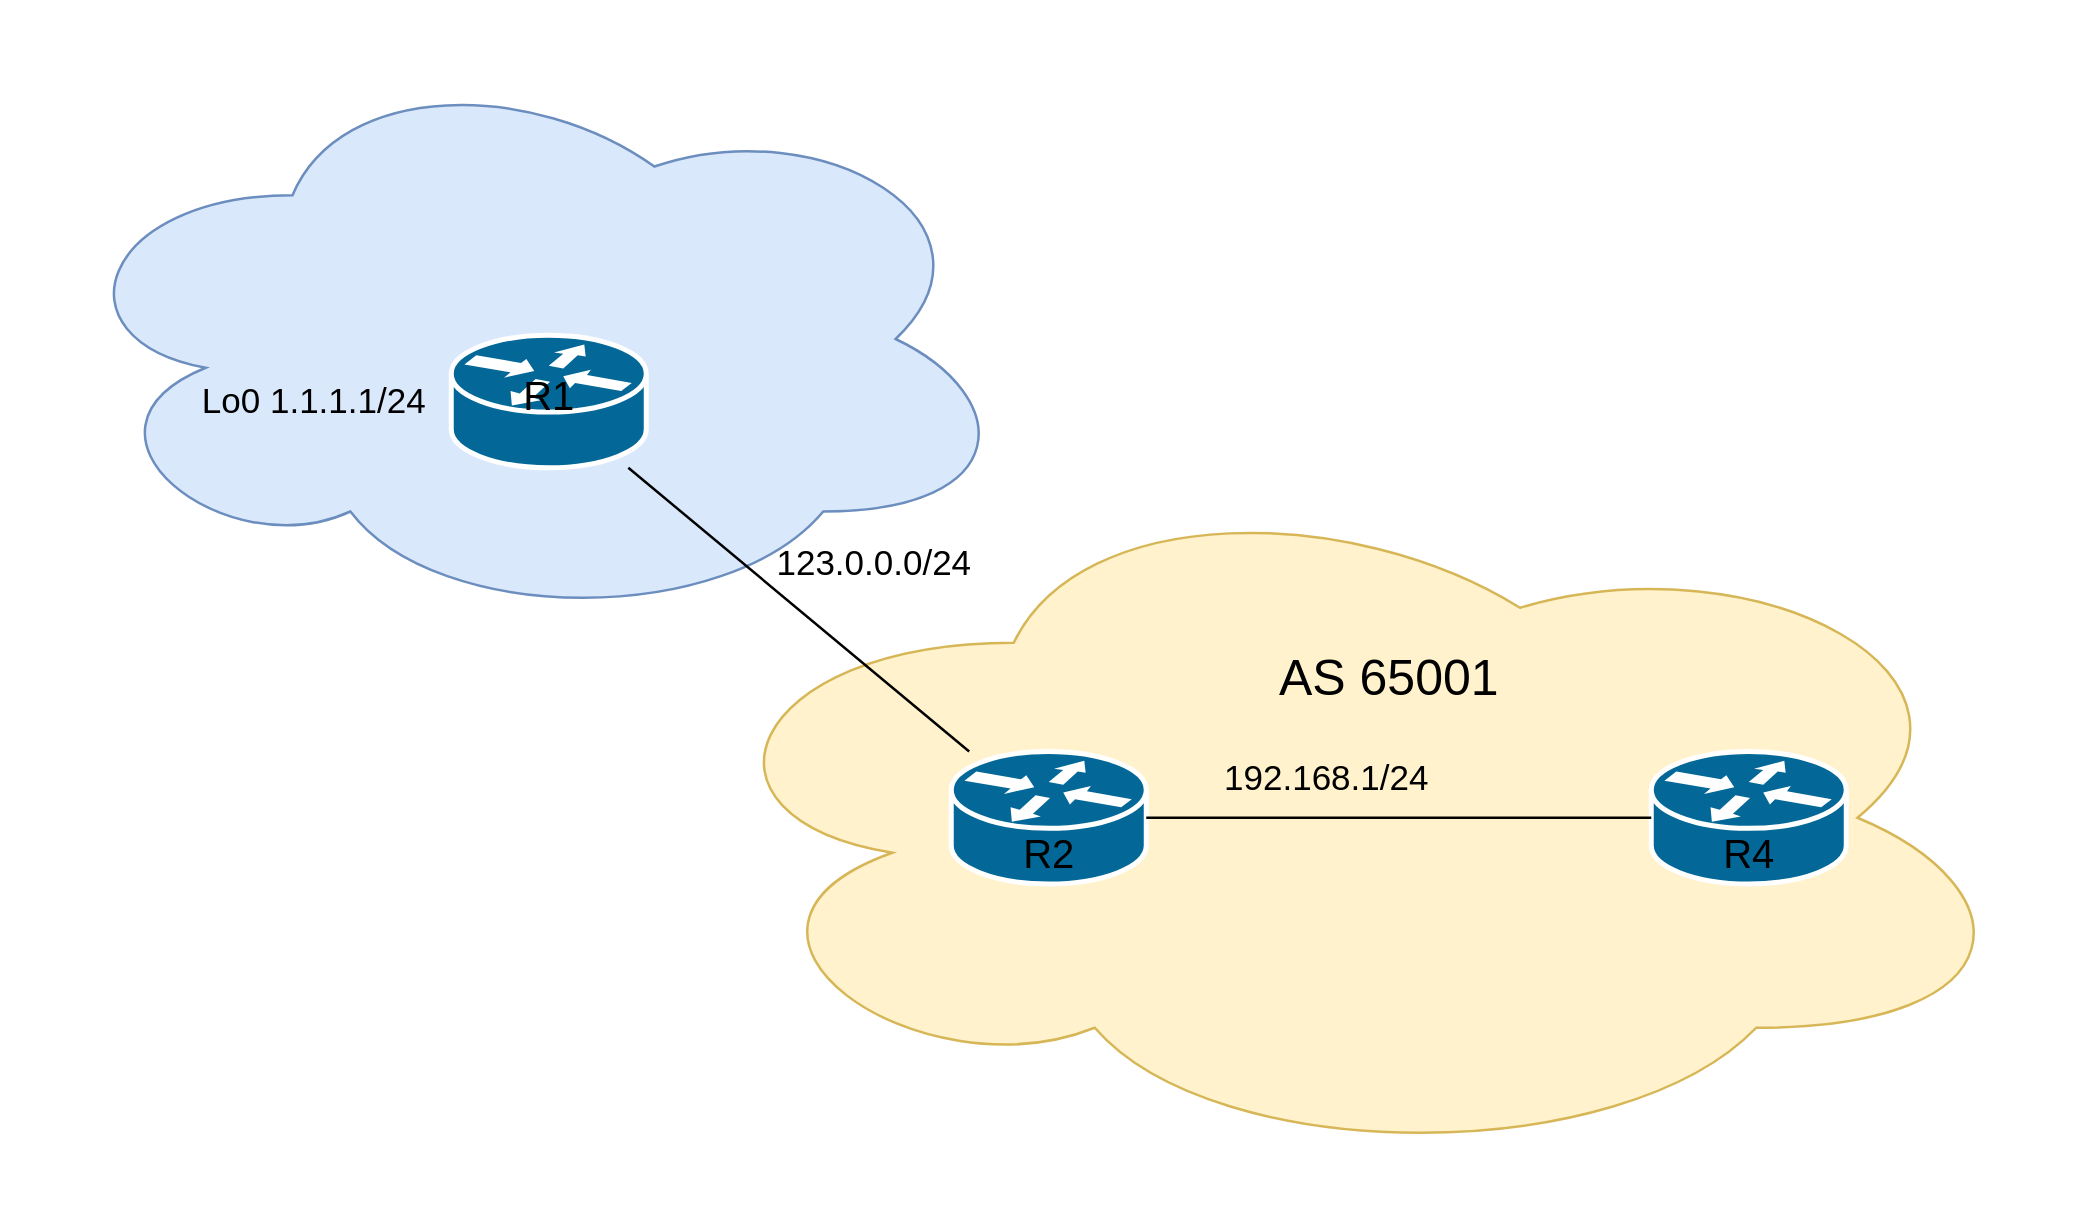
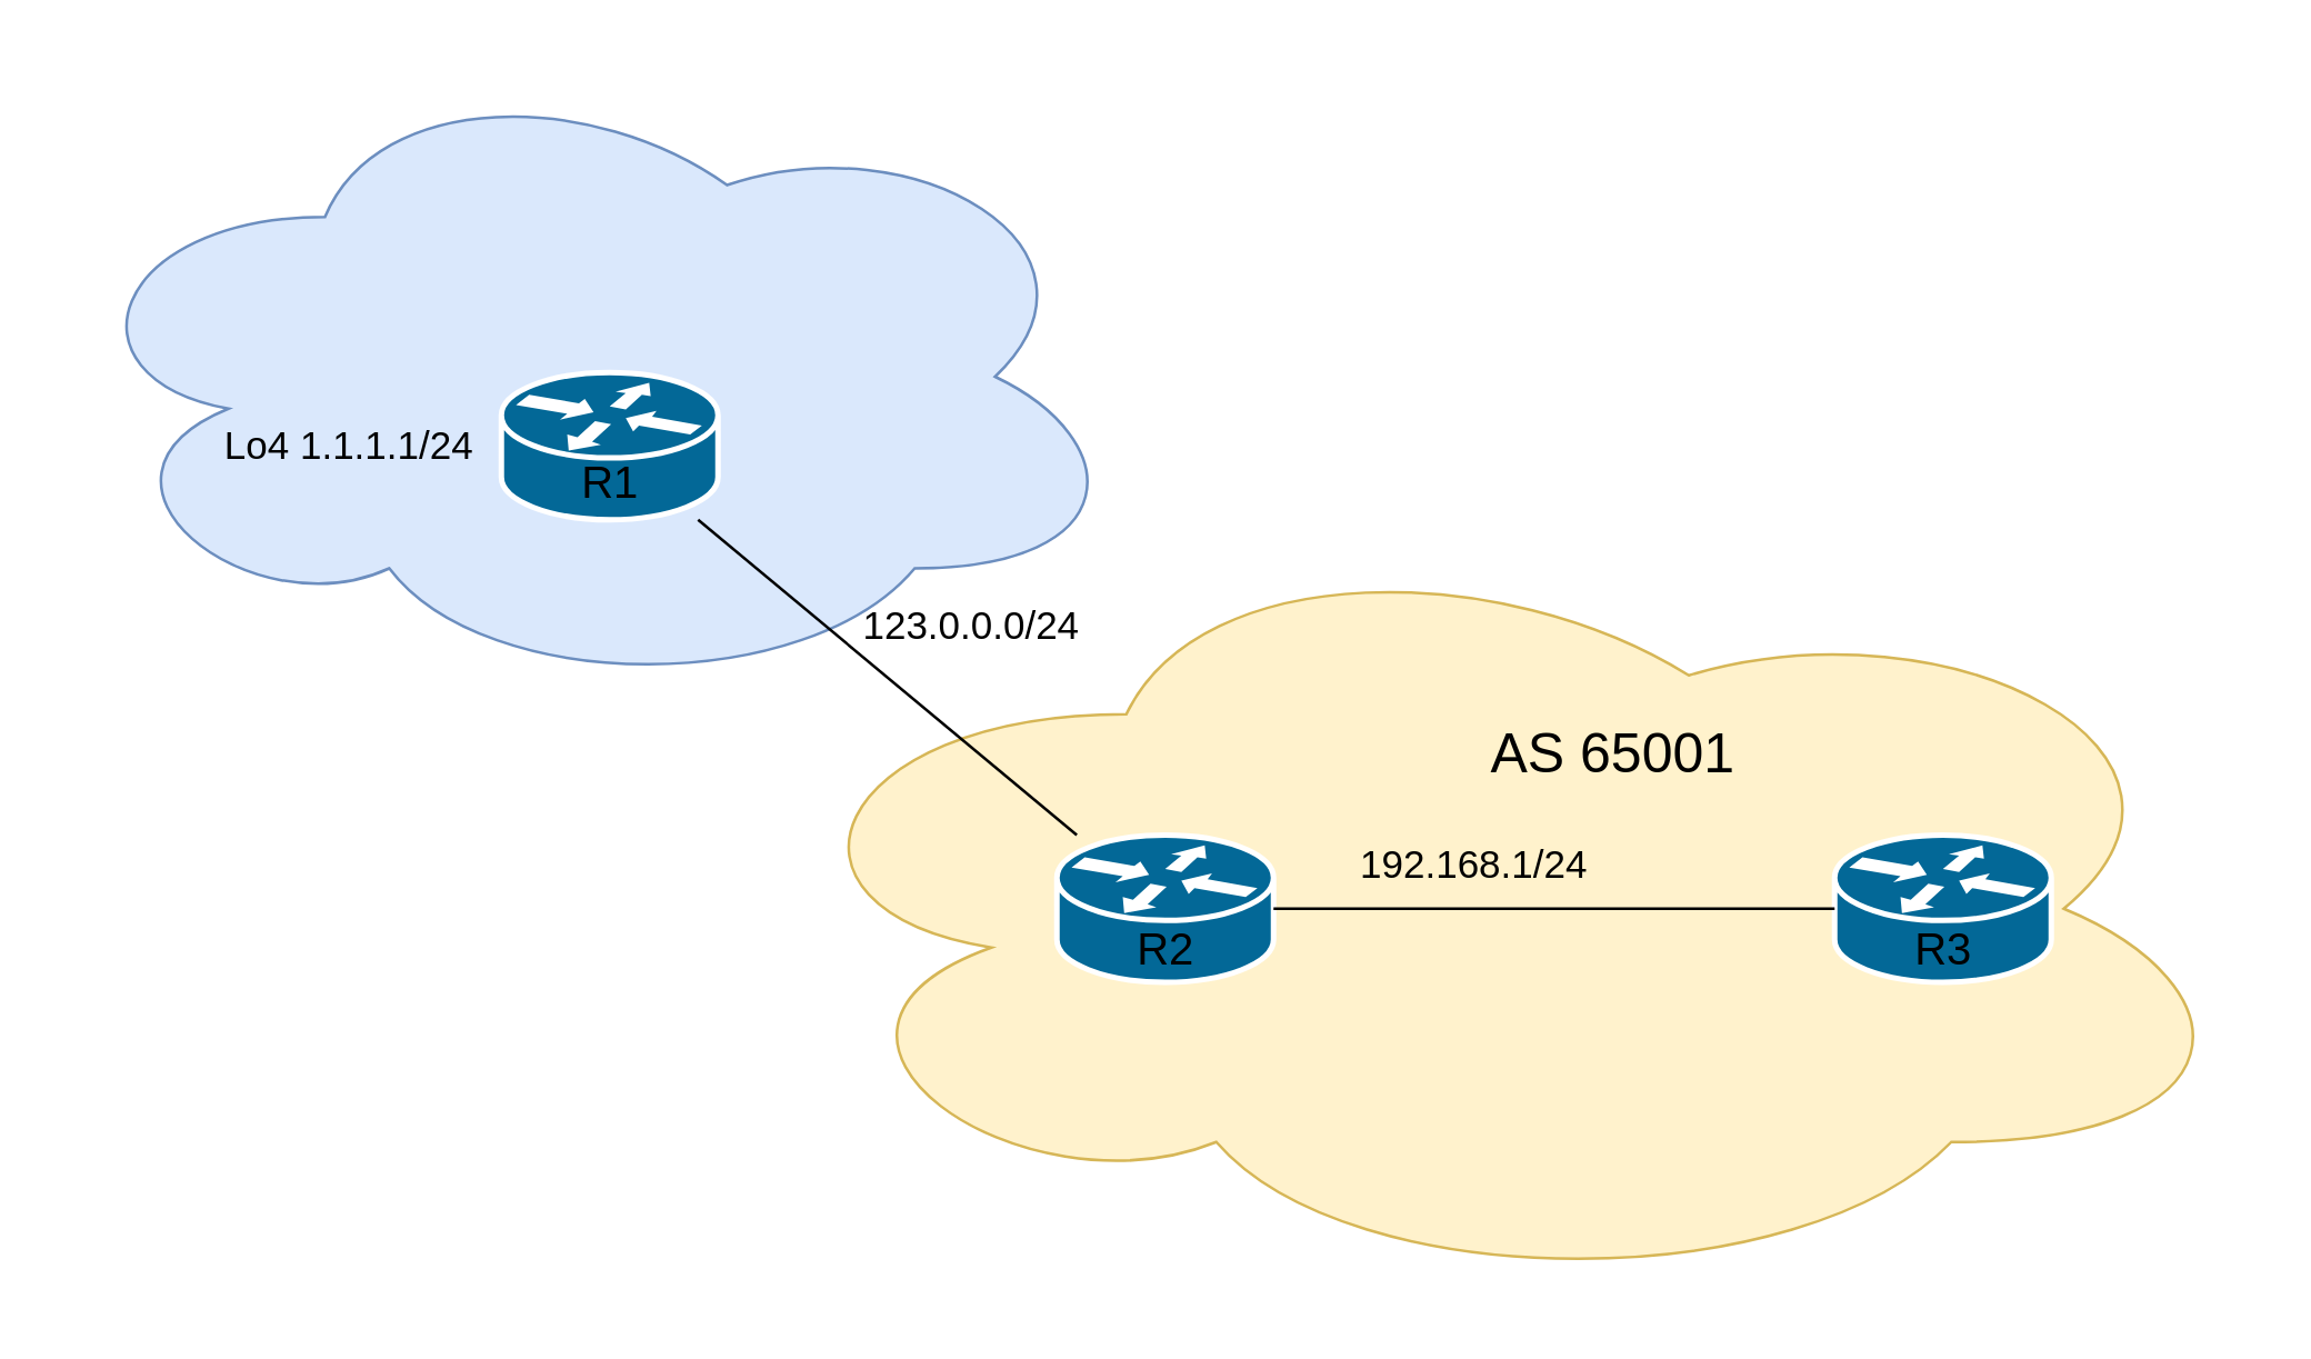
- <mxCell id="10" value="&lt;font style=&quot;font-size: 16px;&quot;&gt;R1&lt;/font&gt;" style="text;html=1;align=center;verticalAlign=middle;resizable=0;points=[];autosize=1;strokeColor=none;fillColor=none;" vertex="1" parent="1"><mxGeometry x="199" y="142.5" width="40" height="30" as="geometry" /></mxCell>
+ <mxCell id="10" value="&lt;font style=&quot;font-size: 16px;&quot;&gt;R1&lt;/font&gt;" style="text;html=1;align=center;verticalAlign=middle;resizable=0;points=[];autosize=1;strokeColor=none;fillColor=none;" vertex="1" parent="1"><mxGeometry x="199" y="157.5" width="40" height="30" as="geometry" /></mxCell>
- <mxCell id="15" value="&lt;font style=&quot;font-size: 14px;&quot;&gt;Lo0 1.1.1.1/24&lt;/font&gt;" style="text;html=1;align=center;verticalAlign=middle;resizable=0;points=[];autosize=1;strokeColor=none;fillColor=none;" vertex="1" parent="1"><mxGeometry x="70" y="145" width="110" height="30" as="geometry" /></mxCell>
+ <mxCell id="15" value="&lt;font style=&quot;font-size: 14px;&quot;&gt;Lo4 1.1.1.1/24&lt;/font&gt;" style="text;html=1;align=center;verticalAlign=middle;resizable=0;points=[];autosize=1;strokeColor=none;fillColor=none;" vertex="1" parent="1"><mxGeometry x="70" y="145" width="110" height="30" as="geometry" /></mxCell>
- <mxCell id="9" value="&lt;font style=&quot;font-size: 20px;&quot;&gt;AS 65001&lt;/font&gt;" style="text;html=1;align=center;verticalAlign=middle;resizable=0;points=[];autosize=1;strokeColor=none;fillColor=none;" vertex="1" parent="1"><mxGeometry x="500" y="250" width="110" height="40" as="geometry" /></mxCell>
+ <mxCell id="9" value="&lt;font style=&quot;font-size: 20px;&quot;&gt;AS 65001&lt;/font&gt;" style="text;html=1;align=center;verticalAlign=middle;resizable=0;points=[];autosize=1;strokeColor=none;fillColor=none;" vertex="1" parent="1"><mxGeometry x="525" y="250" width="110" height="40" as="geometry" /></mxCell>
- <mxCell id="12" value="&lt;font style=&quot;font-size: 16px;&quot;&gt;R4&lt;/font&gt;" style="text;html=1;align=center;verticalAlign=middle;resizable=0;points=[];autosize=1;strokeColor=none;fillColor=none;" vertex="1" parent="1"><mxGeometry x="679" y="326" width="40" height="30" as="geometry" /></mxCell>
+ <mxCell id="12" value="&lt;font style=&quot;font-size: 16px;&quot;&gt;R3&lt;/font&gt;" style="text;html=1;align=center;verticalAlign=middle;resizable=0;points=[];autosize=1;strokeColor=none;fillColor=none;" vertex="1" parent="1"><mxGeometry x="679" y="326" width="40" height="30" as="geometry" /></mxCell>
